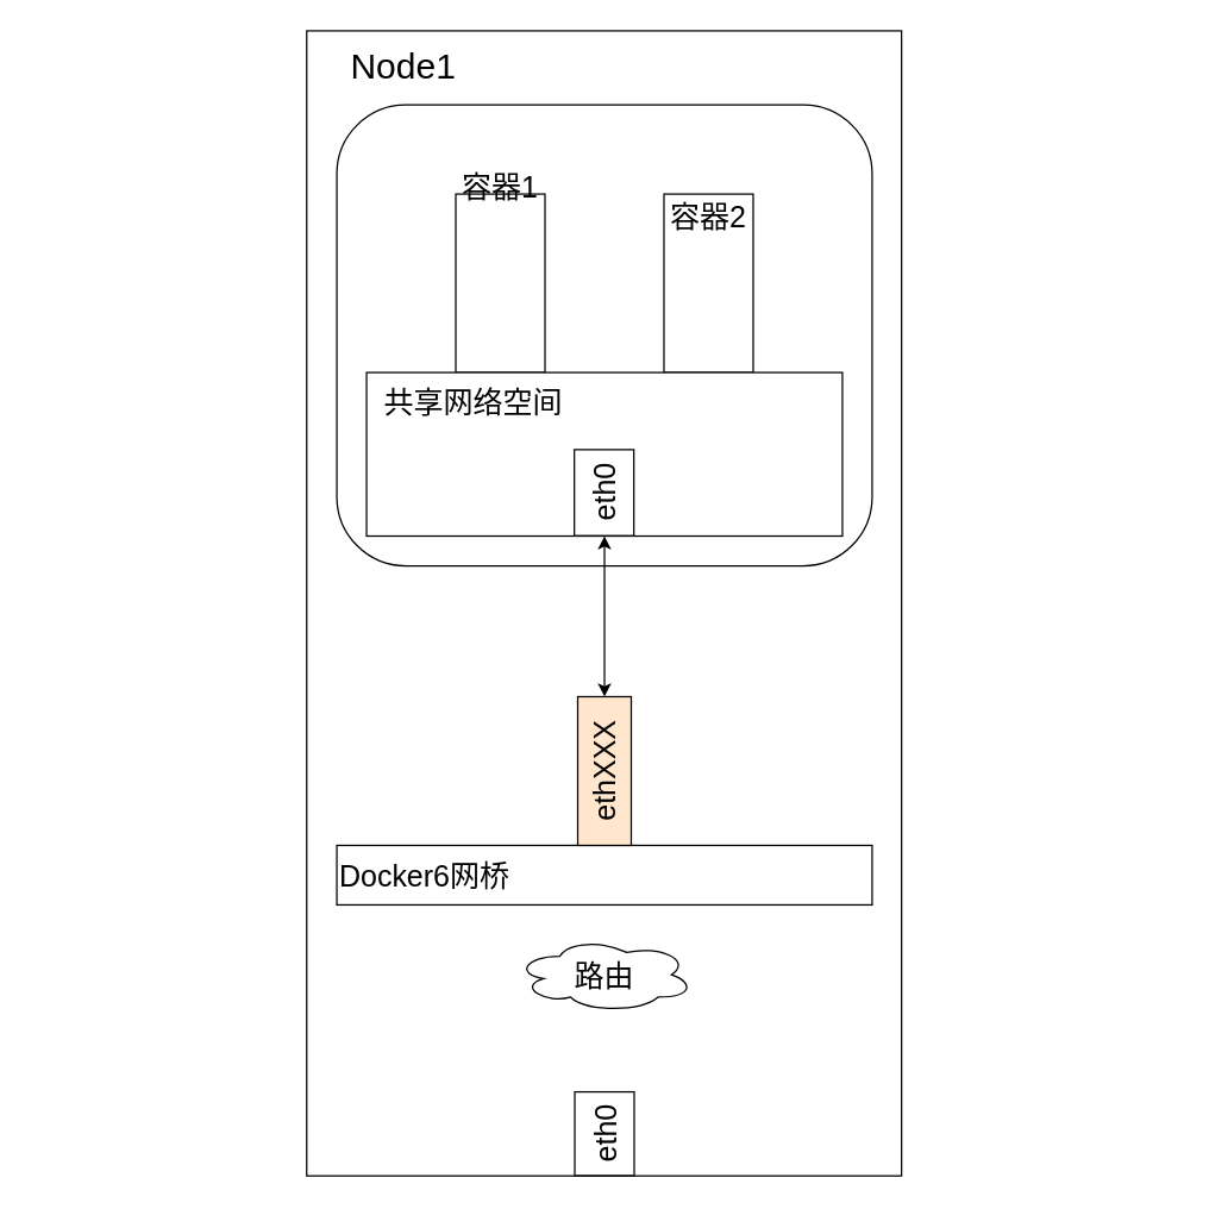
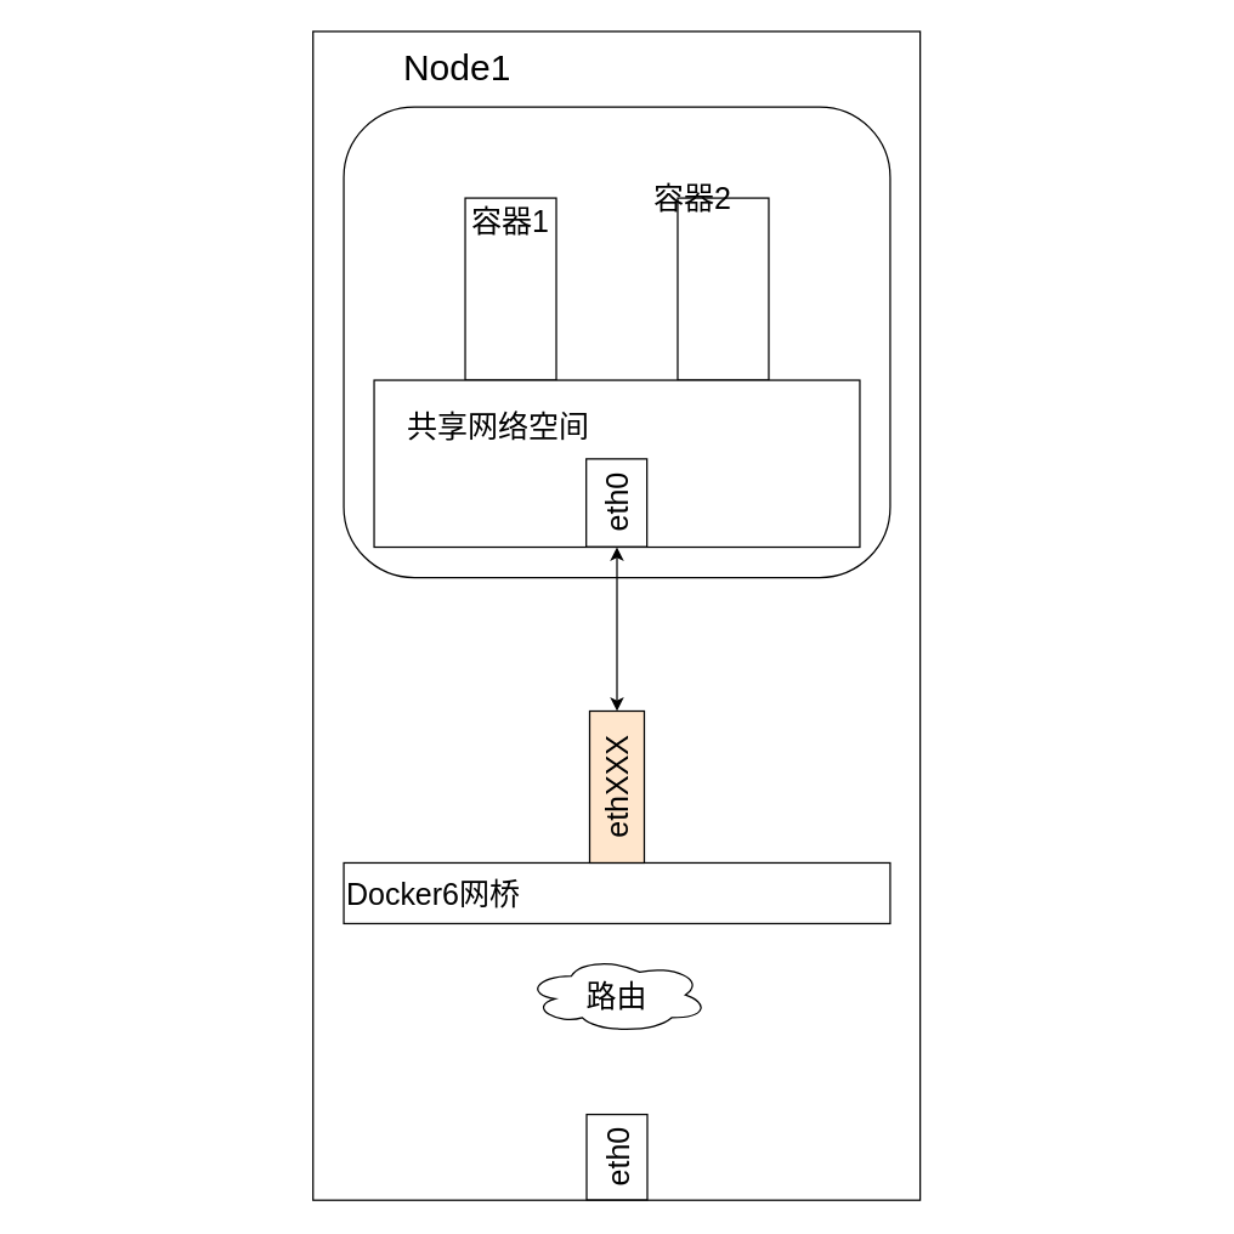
- <mxCell id="15" value="Node1" style="text;html=1;strokeColor=none;fillColor=none;align=center;verticalAlign=middle;whiteSpace=wrap;rounded=0;fontSize=24;container=0;" parent="2" vertex="1"><mxGeometry x="20.25" y="9.75" width="90" height="30" as="geometry" /></mxCell>
+ <mxCell id="15" value="Node1" style="text;html=1;strokeColor=none;fillColor=none;align=center;verticalAlign=middle;whiteSpace=wrap;rounded=0;fontSize=24;container=0;" parent="2" vertex="1"><mxGeometry x="50.25" y="9.75" width="90" height="30" as="geometry" /></mxCell>
- <mxCell id="6" value="容器1" style="text;html=1;strokeColor=none;fillColor=none;align=center;verticalAlign=middle;whiteSpace=wrap;rounded=0;fontSize=20;container=0;" parent="2" vertex="1"><mxGeometry x="100.25" y="89.75" width="60" height="30" as="geometry" /></mxCell>
+ <mxCell id="6" value="容器1" style="text;html=1;strokeColor=none;fillColor=none;align=center;verticalAlign=middle;whiteSpace=wrap;rounded=0;fontSize=20;container=0;" parent="2" vertex="1"><mxGeometry x="100.25" y="109.75" width="60" height="30" as="geometry" /></mxCell>
- <mxCell id="7" value="容器2" style="text;html=1;strokeColor=none;fillColor=none;align=center;verticalAlign=middle;whiteSpace=wrap;rounded=0;fontSize=20;container=0;" parent="2" vertex="1"><mxGeometry x="240.25" y="109.75" width="60" height="30" as="geometry" /></mxCell>
+ <mxCell id="7" value="容器2" style="text;html=1;strokeColor=none;fillColor=none;align=center;verticalAlign=middle;whiteSpace=wrap;rounded=0;fontSize=20;container=0;" parent="2" vertex="1"><mxGeometry x="220.25" y="94.75" width="60" height="30" as="geometry" /></mxCell>
- <mxCell id="10" value="共享网络空间" style="text;html=1;strokeColor=none;fillColor=none;align=left;verticalAlign=middle;whiteSpace=wrap;rounded=0;fontSize=20;container=0;" parent="2" vertex="1"><mxGeometry x="50.25" y="229.75" width="130" height="40" as="geometry" /></mxCell>
+ <mxCell id="10" value="共享网络空间" style="text;html=1;strokeColor=none;fillColor=none;align=left;verticalAlign=middle;whiteSpace=wrap;rounded=0;fontSize=20;container=0;" parent="2" vertex="1"><mxGeometry x="60.25" y="239.75" width="130" height="40" as="geometry" /></mxCell>
